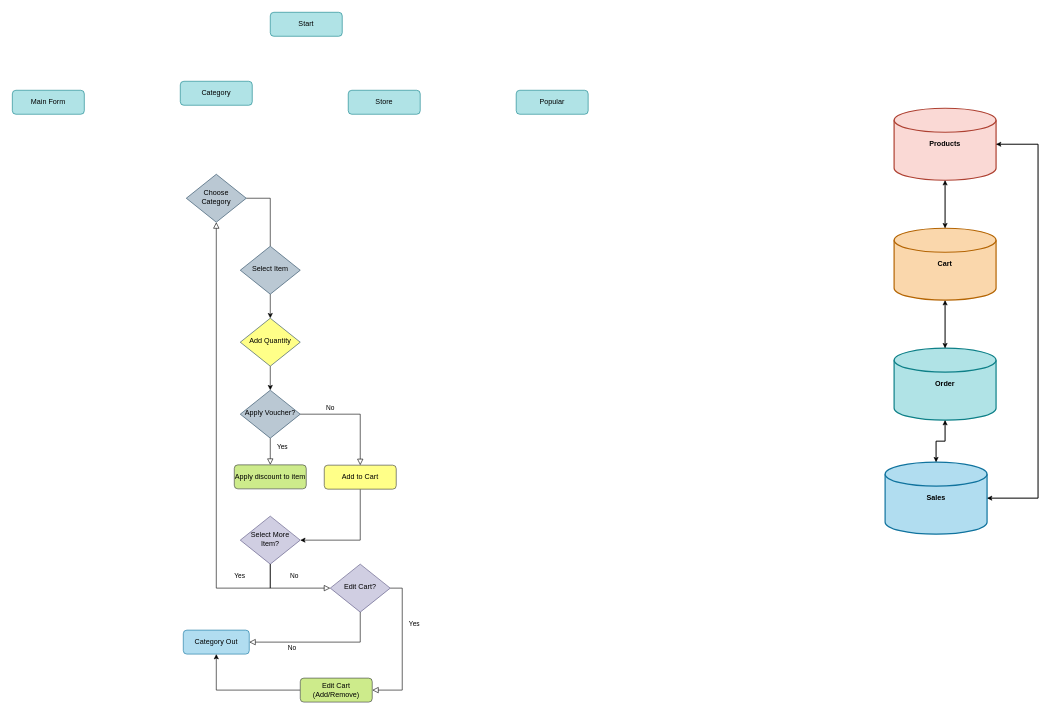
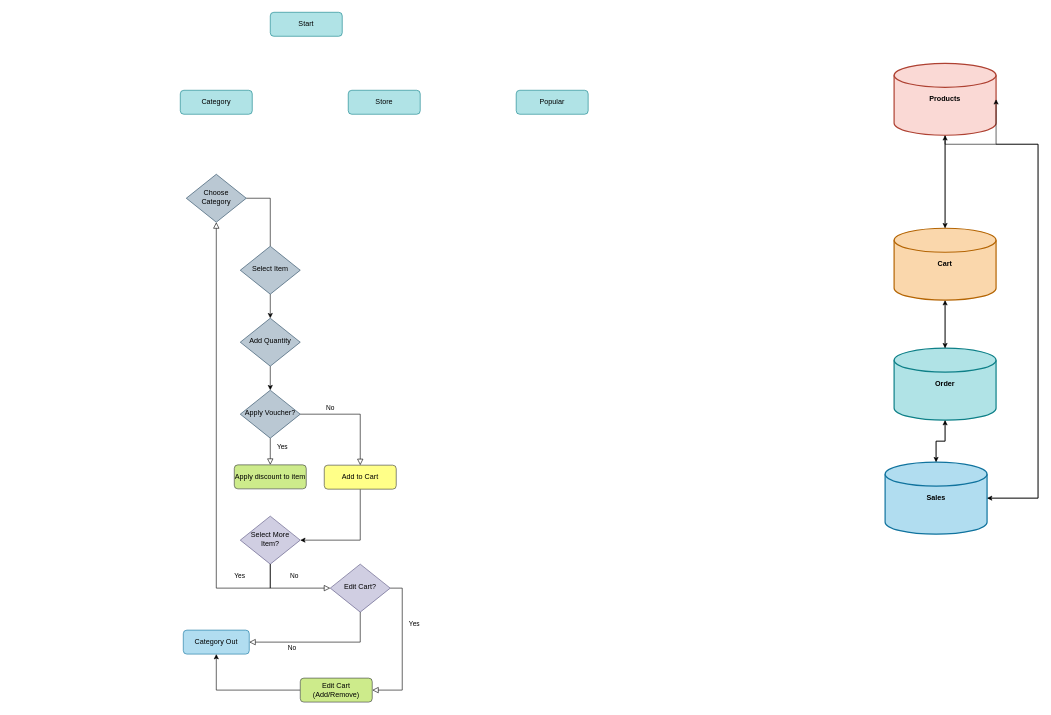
- <mxCell id="39" value="Category" style="rounded=1;whiteSpace=wrap;html=1;fontSize=12;glass=0;strokeWidth=1;shadow=0;fillColor=#b0e3e6;strokeColor=#0e8088;" vertex="1" parent="1"><mxGeometry x="300" y="135" width="120" height="40" as="geometry" /></mxCell>
+ <mxCell id="39" value="Category" style="rounded=1;whiteSpace=wrap;html=1;fontSize=12;glass=0;strokeWidth=1;shadow=0;fillColor=#b0e3e6;strokeColor=#0e8088;" vertex="1" parent="1"><mxGeometry x="300" y="150" width="120" height="40" as="geometry" /></mxCell>
- <mxCell id="15" value="Main Form" style="rounded=1;whiteSpace=wrap;html=1;fontSize=12;glass=0;strokeWidth=1;shadow=0;fillColor=#b0e3e6;strokeColor=#0e8088;" vertex="1" parent="1"><mxGeometry x="20" y="150" width="120" height="40" as="geometry" /></mxCell>
- <mxCell id="8" value="&lt;b&gt;Products&lt;/b&gt;" style="strokeWidth=2;html=1;shape=mxgraph.flowchart.database;whiteSpace=wrap;fillColor=#fad9d5;strokeColor=#ae4132;" vertex="1" parent="1"><mxGeometry x="1490" y="180" width="170" height="120" as="geometry" /></mxCell>
+ <mxCell id="8" value="&lt;b&gt;Products&lt;/b&gt;" style="strokeWidth=2;html=1;shape=mxgraph.flowchart.database;whiteSpace=wrap;fillColor=#fad9d5;strokeColor=#ae4132;" vertex="1" parent="1"><mxGeometry x="1490" y="105" width="170" height="120" as="geometry" /></mxCell>
- <mxCell id="23" value="Add Quantity" style="rhombus;whiteSpace=wrap;html=1;shadow=0;fontFamily=Helvetica;fontSize=12;align=center;strokeWidth=1;spacing=6;spacingTop=-4;fillColor=#ffff88;strokeColor=#23445d;" vertex="1" parent="1"><mxGeometry x="400" y="530" width="100" height="80" as="geometry" /></mxCell>
+ <mxCell id="23" value="Add Quantity" style="rhombus;whiteSpace=wrap;html=1;shadow=0;fontFamily=Helvetica;fontSize=12;align=center;strokeWidth=1;spacing=6;spacingTop=-4;fillColor=#bac8d3;strokeColor=#23445d;" vertex="1" parent="1"><mxGeometry x="400" y="530" width="100" height="80" as="geometry" /></mxCell>
